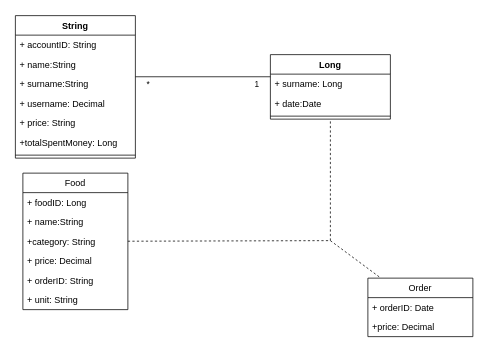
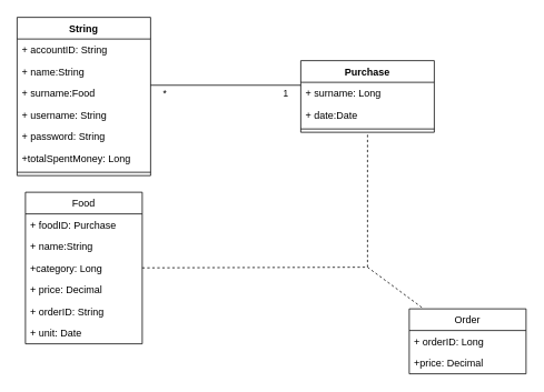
- <mxCell id="2" value="Long" style="swimlane;fontStyle=1;align=center;verticalAlign=top;childLayout=stackLayout;horizontal=1;startSize=26;horizontalStack=0;resizeParent=1;resizeParentMax=0;resizeLast=0;collapsible=1;marginBottom=0;" vertex="1" parent="1"><mxGeometry x="360" y="72" width="160" height="86" as="geometry" /></mxCell>
+ <mxCell id="2" value="Purchase" style="swimlane;fontStyle=1;align=center;verticalAlign=top;childLayout=stackLayout;horizontal=1;startSize=26;horizontalStack=0;resizeParent=1;resizeParentMax=0;resizeLast=0;collapsible=1;marginBottom=0;" vertex="1" parent="1"><mxGeometry x="360" y="72" width="160" height="86" as="geometry" /></mxCell>
- <mxCell id="9" value="+ surname:String" style="text;strokeColor=none;fillColor=none;align=left;verticalAlign=top;spacingLeft=4;spacingRight=4;overflow=hidden;rotatable=0;points=[[0,0.5],[1,0.5]];portConstraint=eastwest;" vertex="1" parent="6"><mxGeometry y="78" width="160" height="26" as="geometry" /></mxCell>
+ <mxCell id="9" value="+ surname:Food" style="text;strokeColor=none;fillColor=none;align=left;verticalAlign=top;spacingLeft=4;spacingRight=4;overflow=hidden;rotatable=0;points=[[0,0.5],[1,0.5]];portConstraint=eastwest;" vertex="1" parent="6"><mxGeometry y="78" width="160" height="26" as="geometry" /></mxCell>
- <mxCell id="10" value="+ username: Decimal" style="text;strokeColor=none;fillColor=none;align=left;verticalAlign=top;spacingLeft=4;spacingRight=4;overflow=hidden;rotatable=0;points=[[0,0.5],[1,0.5]];portConstraint=eastwest;" vertex="1" parent="6"><mxGeometry y="104" width="160" height="26" as="geometry" /></mxCell>
+ <mxCell id="10" value="+ username: String" style="text;strokeColor=none;fillColor=none;align=left;verticalAlign=top;spacingLeft=4;spacingRight=4;overflow=hidden;rotatable=0;points=[[0,0.5],[1,0.5]];portConstraint=eastwest;" vertex="1" parent="6"><mxGeometry y="104" width="160" height="26" as="geometry" /></mxCell>
- <mxCell id="11" value="+ price: String" style="text;strokeColor=none;fillColor=none;align=left;verticalAlign=top;spacingLeft=4;spacingRight=4;overflow=hidden;rotatable=0;points=[[0,0.5],[1,0.5]];portConstraint=eastwest;" vertex="1" parent="6"><mxGeometry y="130" width="160" height="26" as="geometry" /></mxCell>
+ <mxCell id="11" value="+ password: String" style="text;strokeColor=none;fillColor=none;align=left;verticalAlign=top;spacingLeft=4;spacingRight=4;overflow=hidden;rotatable=0;points=[[0,0.5],[1,0.5]];portConstraint=eastwest;" vertex="1" parent="6"><mxGeometry y="130" width="160" height="26" as="geometry" /></mxCell>
- <mxCell id="21" value="+ foodID: Long" style="text;strokeColor=none;fillColor=none;align=left;verticalAlign=top;spacingLeft=4;spacingRight=4;overflow=hidden;rotatable=0;points=[[0,0.5],[1,0.5]];portConstraint=eastwest;" vertex="1" parent="20"><mxGeometry y="26" width="140" height="26" as="geometry" /></mxCell>
+ <mxCell id="21" value="+ foodID: Purchase" style="text;strokeColor=none;fillColor=none;align=left;verticalAlign=top;spacingLeft=4;spacingRight=4;overflow=hidden;rotatable=0;points=[[0,0.5],[1,0.5]];portConstraint=eastwest;" vertex="1" parent="20"><mxGeometry y="26" width="140" height="26" as="geometry" /></mxCell>
- <mxCell id="23" value="+category: String" style="text;strokeColor=none;fillColor=none;align=left;verticalAlign=top;spacingLeft=4;spacingRight=4;overflow=hidden;rotatable=0;points=[[0,0.5],[1,0.5]];portConstraint=eastwest;" vertex="1" parent="20"><mxGeometry y="78" width="140" height="26" as="geometry" /></mxCell>
+ <mxCell id="23" value="+category: Long" style="text;strokeColor=none;fillColor=none;align=left;verticalAlign=top;spacingLeft=4;spacingRight=4;overflow=hidden;rotatable=0;points=[[0,0.5],[1,0.5]];portConstraint=eastwest;" vertex="1" parent="20"><mxGeometry y="78" width="140" height="26" as="geometry" /></mxCell>
- <mxCell id="26" value="+ unit: String" style="text;strokeColor=none;fillColor=none;align=left;verticalAlign=top;spacingLeft=4;spacingRight=4;overflow=hidden;rotatable=0;points=[[0,0.5],[1,0.5]];portConstraint=eastwest;" vertex="1" parent="20"><mxGeometry y="156" width="140" height="26" as="geometry" /></mxCell>
+ <mxCell id="26" value="+ unit: Date" style="text;strokeColor=none;fillColor=none;align=left;verticalAlign=top;spacingLeft=4;spacingRight=4;overflow=hidden;rotatable=0;points=[[0,0.5],[1,0.5]];portConstraint=eastwest;" vertex="1" parent="20"><mxGeometry y="156" width="140" height="26" as="geometry" /></mxCell>
- <mxCell id="18" value="+ orderID: Date" style="text;strokeColor=none;fillColor=none;align=left;verticalAlign=top;spacingLeft=4;spacingRight=4;overflow=hidden;rotatable=0;points=[[0,0.5],[1,0.5]];portConstraint=eastwest;" vertex="1" parent="17"><mxGeometry y="26" width="140" height="26" as="geometry" /></mxCell>
+ <mxCell id="18" value="+ orderID: Long" style="text;strokeColor=none;fillColor=none;align=left;verticalAlign=top;spacingLeft=4;spacingRight=4;overflow=hidden;rotatable=0;points=[[0,0.5],[1,0.5]];portConstraint=eastwest;" vertex="1" parent="17"><mxGeometry y="26" width="140" height="26" as="geometry" /></mxCell>
